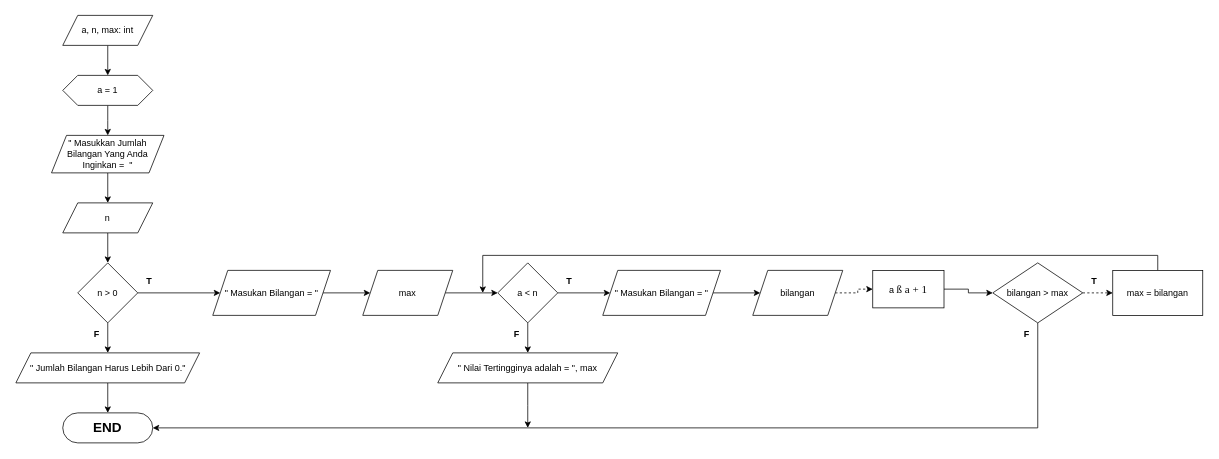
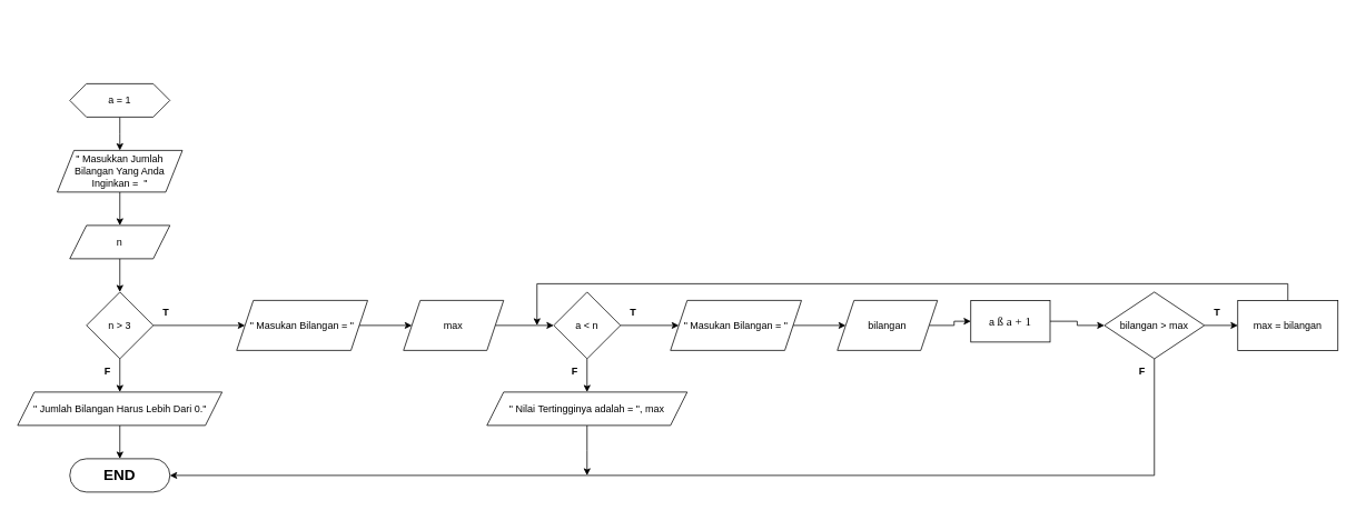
- <mxCell id="4" value="a, n, max: int" style="shape=parallelogram;perimeter=parallelogramPerimeter;whiteSpace=wrap;html=1;fixedSize=1;" vertex="1" parent="1"><mxGeometry x="83" y="20" width="120" height="40" as="geometry" /></mxCell>
- <mxCell id="3" style="edgeStyle=orthogonalEdgeStyle;rounded=0;orthogonalLoop=1;jettySize=auto;html=1;exitX=0.5;exitY=1;exitDx=0;exitDy=0;entryX=0.5;entryY=0;entryDx=0;entryDy=0;" edge="1" parent="1" source="4" target="6"><mxGeometry relative="1" as="geometry" /></mxCell>
- <mxCell id="9" value="n &amp;gt; 0" style="rhombus;whiteSpace=wrap;html=1;" vertex="1" parent="1"><mxGeometry x="103" y="350" width="80" height="80" as="geometry" /></mxCell>
+ <mxCell id="9" value="n &amp;gt; 3" style="rhombus;whiteSpace=wrap;html=1;" vertex="1" parent="1"><mxGeometry x="103" y="350" width="80" height="80" as="geometry" /></mxCell>
- <mxCell id="14" style="edgeStyle=orthogonalEdgeStyle;rounded=0;orthogonalLoop=1;jettySize=auto;html=1;exitX=1;exitY=0.5;exitDx=0;exitDy=0;entryX=0;entryY=0.5;entryDx=0;entryDy=0;dashed=1;" edge="1" parent="1" source="15" target="17"><mxGeometry relative="1" as="geometry" /></mxCell>
+ <mxCell id="14" style="edgeStyle=orthogonalEdgeStyle;rounded=0;orthogonalLoop=1;jettySize=auto;html=1;exitX=1;exitY=0.5;exitDx=0;exitDy=0;entryX=0;entryY=0.5;entryDx=0;entryDy=0;" edge="1" parent="1" source="15" target="17"><mxGeometry relative="1" as="geometry" /></mxCell>
- <mxCell id="18" style="edgeStyle=orthogonalEdgeStyle;rounded=0;orthogonalLoop=1;jettySize=auto;html=1;exitX=1;exitY=0.5;exitDx=0;exitDy=0;entryX=0;entryY=0.5;entryDx=0;entryDy=0;dashed=1;" edge="1" parent="1" source="20" target="22"><mxGeometry relative="1" as="geometry" /></mxCell>
+ <mxCell id="18" style="edgeStyle=orthogonalEdgeStyle;rounded=0;orthogonalLoop=1;jettySize=auto;html=1;exitX=1;exitY=0.5;exitDx=0;exitDy=0;entryX=0;entryY=0.5;entryDx=0;entryDy=0;" edge="1" parent="1" source="20" target="22"><mxGeometry relative="1" as="geometry" /></mxCell>
